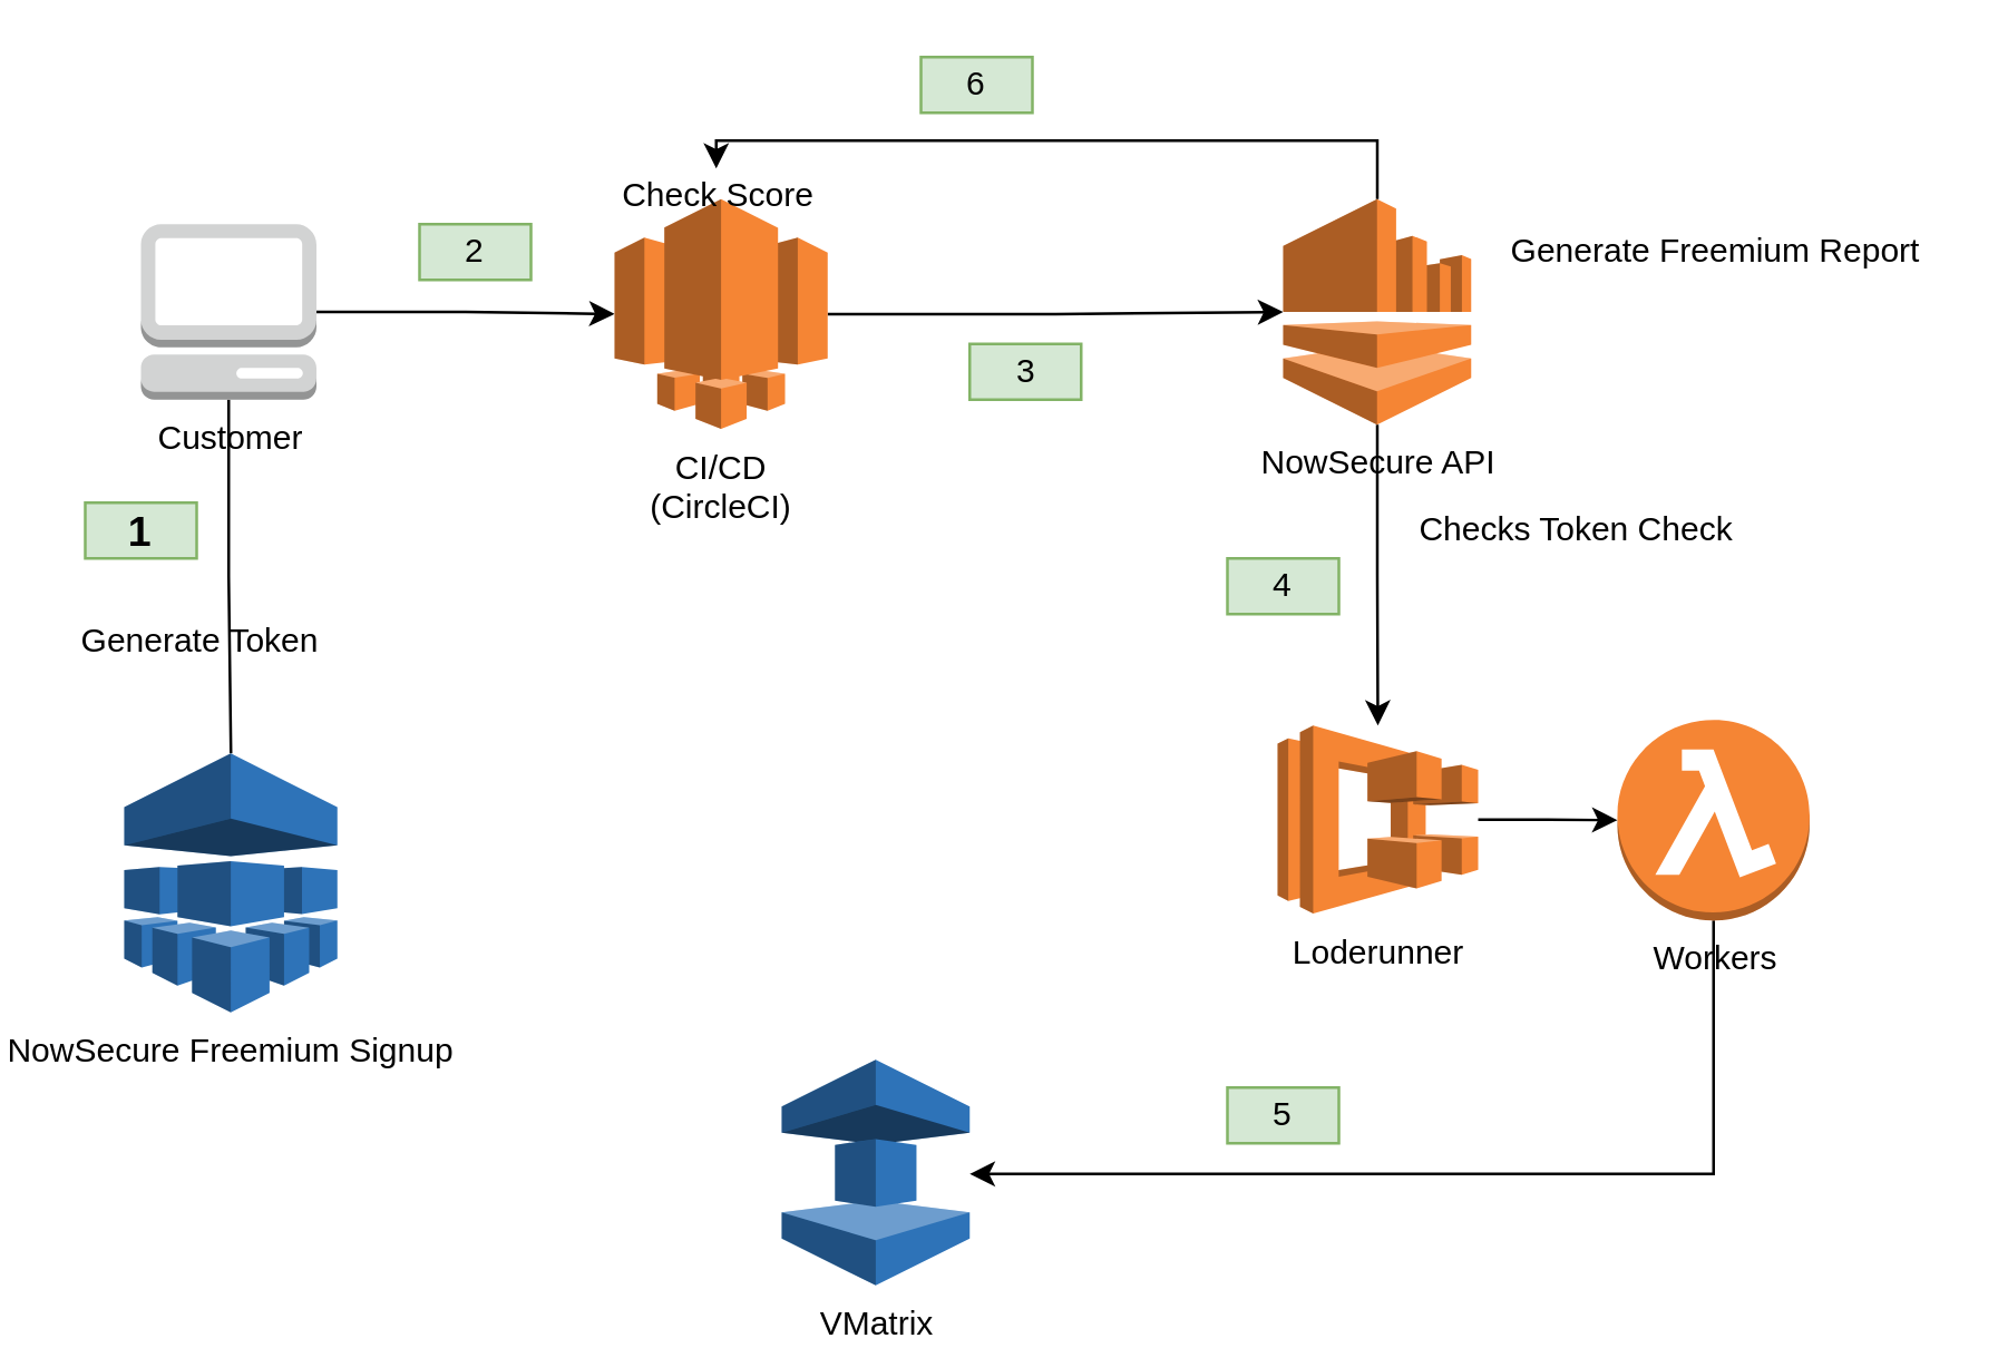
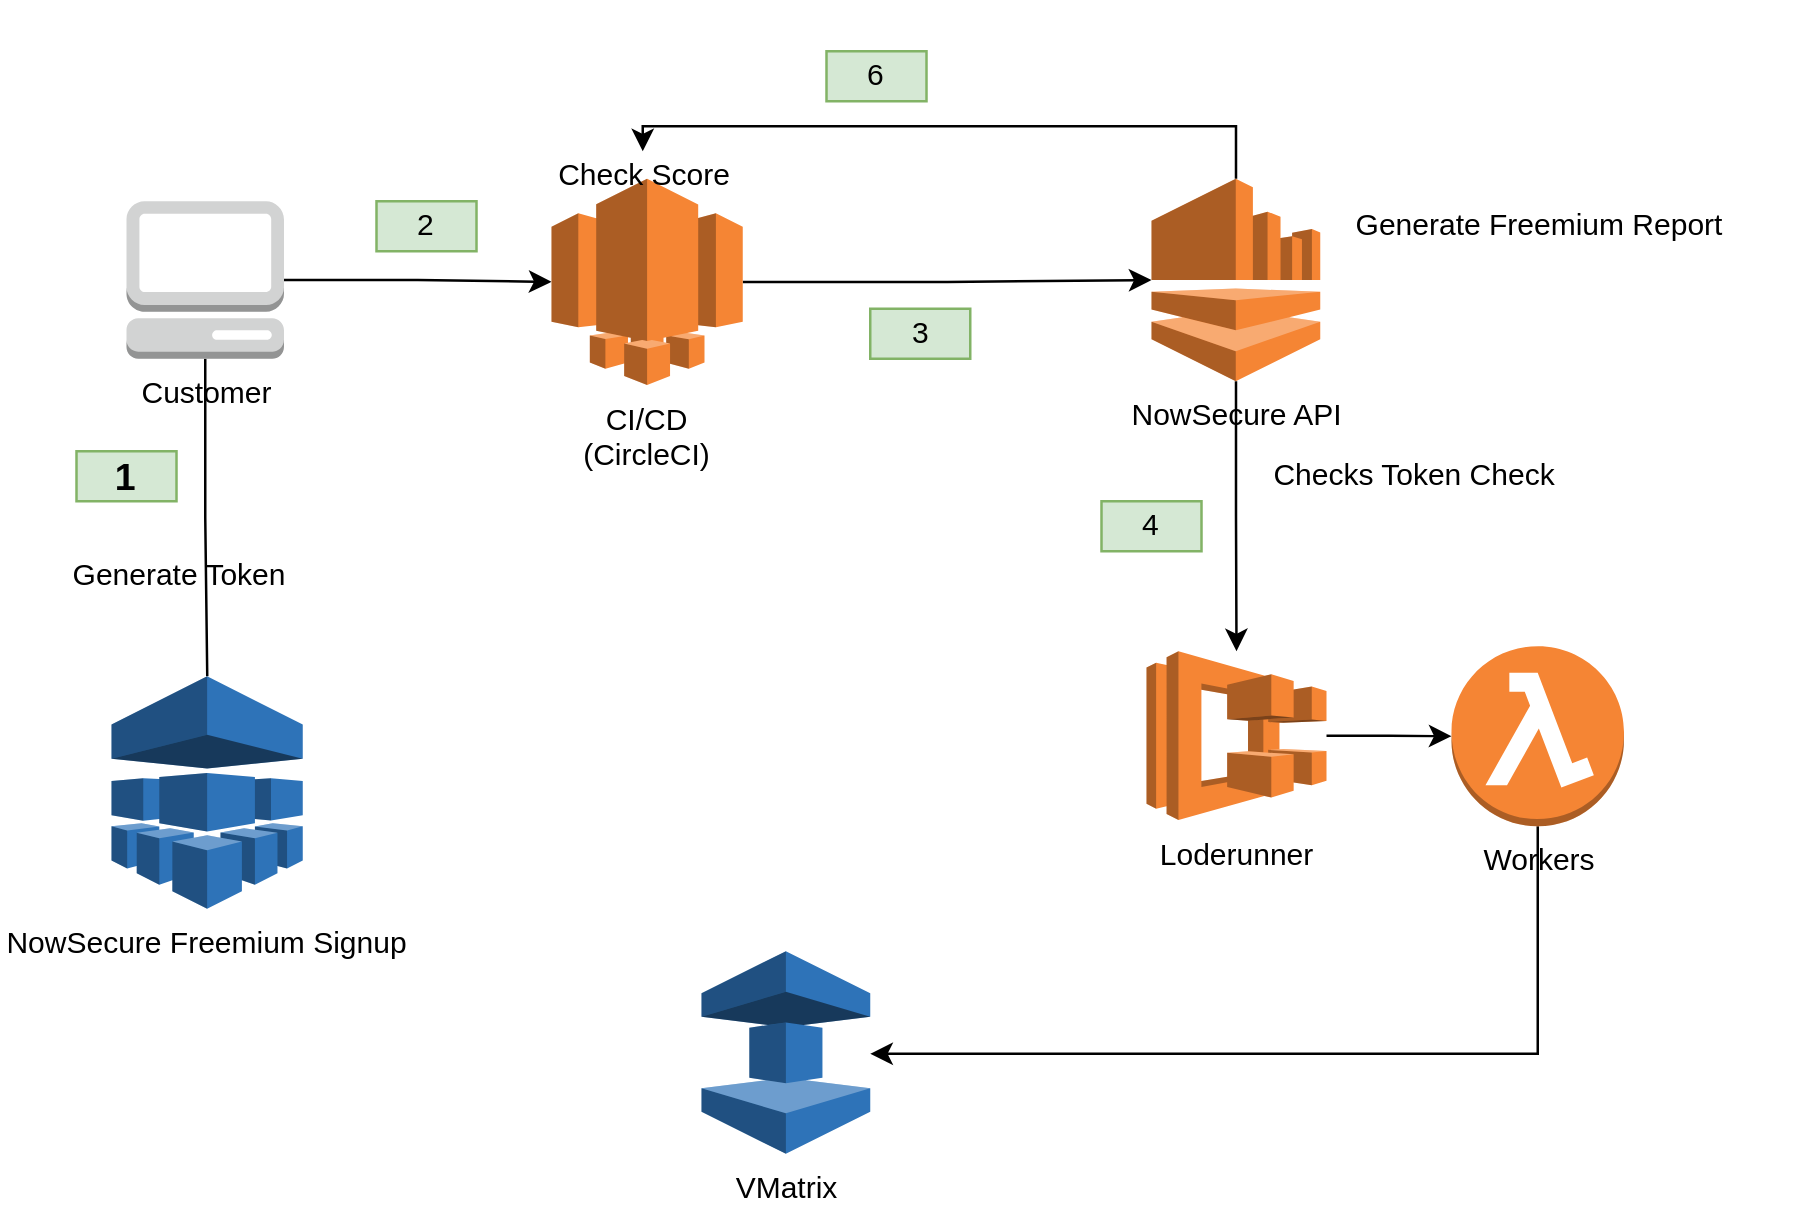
- <mxCell id="24" value="5" style="text;html=1;strokeColor=#82b366;fillColor=#d5e8d4;align=center;verticalAlign=middle;whiteSpace=wrap;rounded=0;" vertex="1" parent="1"><mxGeometry x="440" y="390" width="40" height="20" as="geometry" /></mxCell>
